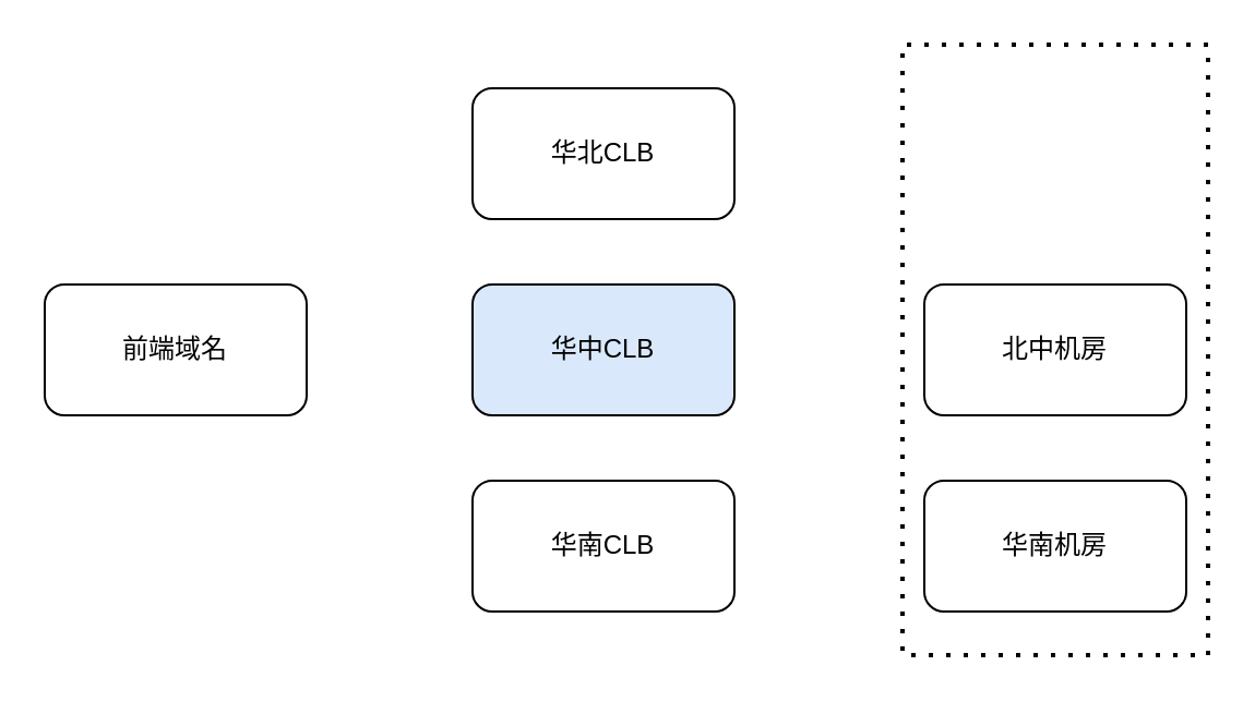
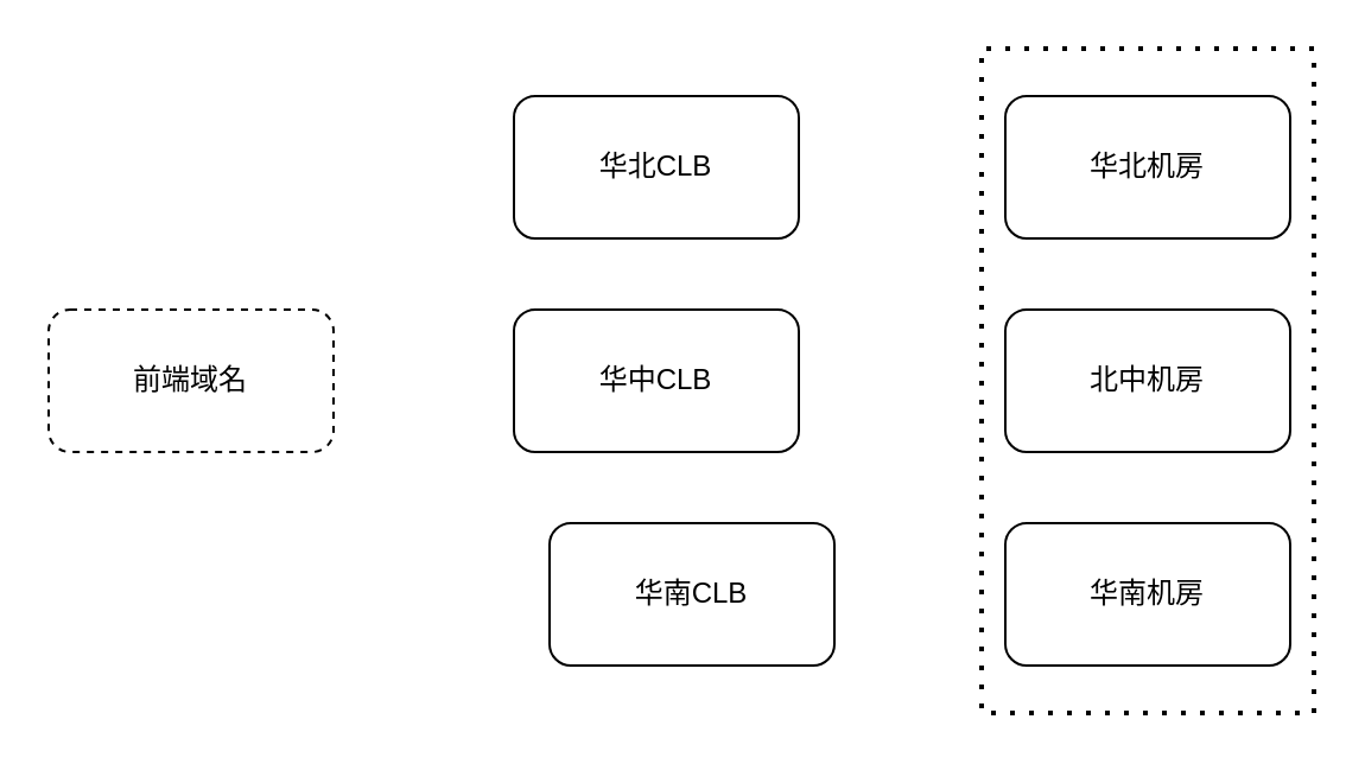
+ <mxCell id="4" value="华北机房" style="rounded=1;whiteSpace=wrap;html=1;" vertex="1" parent="1"><mxGeometry x="423" y="40" width="120" height="60" as="geometry" /></mxCell>
- <mxCell id="2" value="前端域名" style="rounded=1;whiteSpace=wrap;html=1;" vertex="1" parent="1"><mxGeometry x="20" y="130" width="120" height="60" as="geometry" /></mxCell>
+ <mxCell id="2" value="前端域名" style="rounded=1;whiteSpace=wrap;html=1;dashed=1;" vertex="1" parent="1"><mxGeometry x="20" y="130" width="120" height="60" as="geometry" /></mxCell>
- <mxCell id="8" value="华中CLB" style="rounded=1;whiteSpace=wrap;html=1;fillColor=#dae8fc;" vertex="1" parent="1"><mxGeometry x="216" y="130" width="120" height="60" as="geometry" /></mxCell>
+ <mxCell id="8" value="华中CLB" style="rounded=1;whiteSpace=wrap;html=1;" vertex="1" parent="1"><mxGeometry x="216" y="130" width="120" height="60" as="geometry" /></mxCell>
- <mxCell id="9" value="华南CLB" style="rounded=1;whiteSpace=wrap;html=1;" vertex="1" parent="1"><mxGeometry x="216" y="220" width="120" height="60" as="geometry" /></mxCell>
+ <mxCell id="9" value="华南CLB" style="rounded=1;whiteSpace=wrap;html=1;" vertex="1" parent="1"><mxGeometry x="231" y="220" width="120" height="60" as="geometry" /></mxCell>
